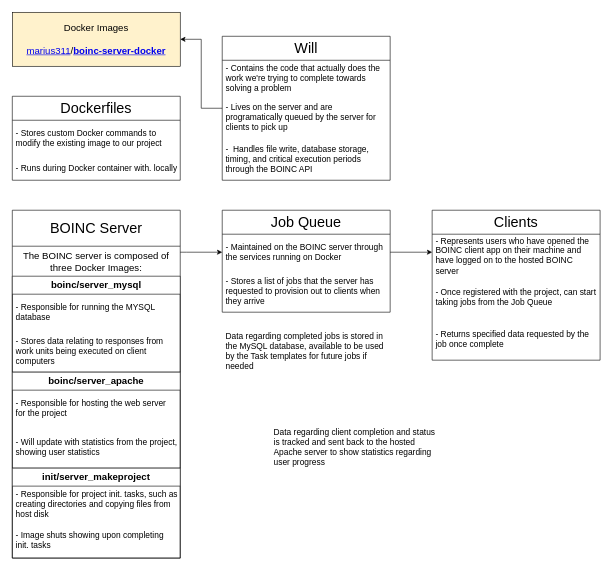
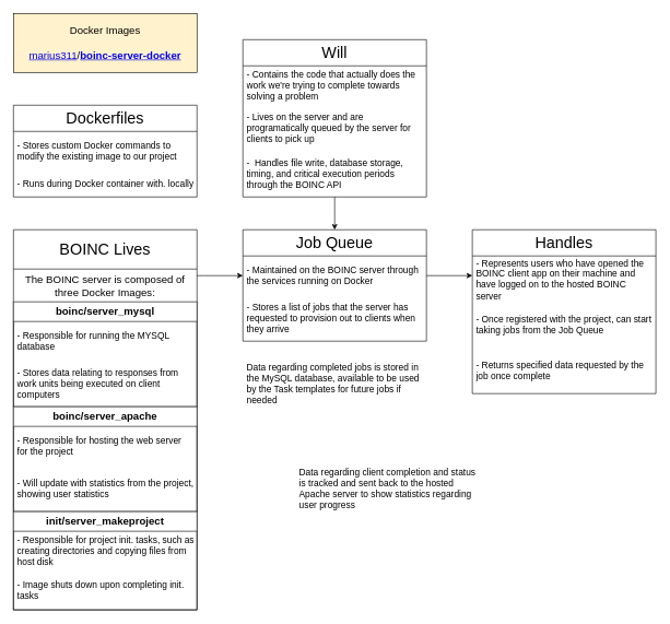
- <mxCell id="21" style="edgeStyle=orthogonalEdgeStyle;rounded=0;orthogonalLoop=1;jettySize=auto;html=1;" edge="1" parent="1" source="22" target="14"><mxGeometry relative="1" as="geometry" /></mxCell>
+ <mxCell id="21" style="edgeStyle=orthogonalEdgeStyle;rounded=0;orthogonalLoop=1;jettySize=auto;html=1;entryX=0.5;entryY=0;entryDx=0;entryDy=0;" edge="1" parent="1" source="22" target="18"><mxGeometry relative="1" as="geometry" /></mxCell>
- <mxCell id="26" value="&lt;font style=&quot;font-size: 24px;&quot;&gt;Clients&lt;/font&gt;" style="swimlane;fontStyle=0;childLayout=stackLayout;horizontal=1;startSize=40;horizontalStack=0;resizeParent=1;resizeParentMax=0;resizeLast=0;collapsible=1;marginBottom=0;whiteSpace=wrap;html=1;rounded=0;strokeColor=default;align=center;verticalAlign=middle;fontFamily=Helvetica;fontSize=12;fontColor=default;fillColor=default;" vertex="1" parent="1"><mxGeometry x="720" y="350" width="280" height="250" as="geometry"><mxRectangle x="280" y="370" width="150" height="40" as="alternateBounds" /></mxGeometry></mxCell>
+ <mxCell id="26" value="&lt;font style=&quot;font-size: 24px;&quot;&gt;Handles&lt;/font&gt;" style="swimlane;fontStyle=0;childLayout=stackLayout;horizontal=1;startSize=40;horizontalStack=0;resizeParent=1;resizeParentMax=0;resizeLast=0;collapsible=1;marginBottom=0;whiteSpace=wrap;html=1;rounded=0;strokeColor=default;align=center;verticalAlign=middle;fontFamily=Helvetica;fontSize=12;fontColor=default;fillColor=default;" vertex="1" parent="1"><mxGeometry x="720" y="350" width="280" height="250" as="geometry"><mxRectangle x="280" y="370" width="150" height="40" as="alternateBounds" /></mxGeometry></mxCell>
- <mxCell id="3" value="&lt;font style=&quot;font-size: 24px;&quot;&gt;BOINC Server&lt;/font&gt;" style="swimlane;fontStyle=0;childLayout=stackLayout;horizontal=1;startSize=60;horizontalStack=0;resizeParent=1;resizeParentMax=0;resizeLast=0;collapsible=1;marginBottom=0;whiteSpace=wrap;html=1;" parent="1" vertex="1"><mxGeometry x="20" y="350" width="280" height="580" as="geometry"><mxRectangle x="280" y="560" width="190" height="60" as="alternateBounds" /></mxGeometry></mxCell>
+ <mxCell id="3" value="&lt;font style=&quot;font-size: 24px;&quot;&gt;BOINC Lives&lt;/font&gt;" style="swimlane;fontStyle=0;childLayout=stackLayout;horizontal=1;startSize=60;horizontalStack=0;resizeParent=1;resizeParentMax=0;resizeLast=0;collapsible=1;marginBottom=0;whiteSpace=wrap;html=1;" parent="1" vertex="1"><mxGeometry x="20" y="350" width="280" height="580" as="geometry"><mxRectangle x="280" y="560" width="190" height="60" as="alternateBounds" /></mxGeometry></mxCell>
- <mxCell id="13" value="&lt;font style=&quot;font-size: 14px;&quot;&gt;- Image shuts showing upon completing init. tasks&lt;/font&gt;" style="text;strokeColor=none;fillColor=none;align=left;verticalAlign=middle;spacingLeft=4;spacingRight=4;overflow=hidden;points=[[0,0.5],[1,0.5]];portConstraint=eastwest;rotatable=0;whiteSpace=wrap;html=1;fontFamily=Helvetica;fontSize=12;fontColor=default;" parent="11" vertex="1"><mxGeometry y="90" width="280" height="60" as="geometry" /></mxCell>
+ <mxCell id="13" value="&lt;font style=&quot;font-size: 14px;&quot;&gt;- Image shuts down upon completing init. tasks&lt;/font&gt;" style="text;strokeColor=none;fillColor=none;align=left;verticalAlign=middle;spacingLeft=4;spacingRight=4;overflow=hidden;points=[[0,0.5],[1,0.5]];portConstraint=eastwest;rotatable=0;whiteSpace=wrap;html=1;fontFamily=Helvetica;fontSize=12;fontColor=default;" parent="11" vertex="1"><mxGeometry y="90" width="280" height="60" as="geometry" /></mxCell>
